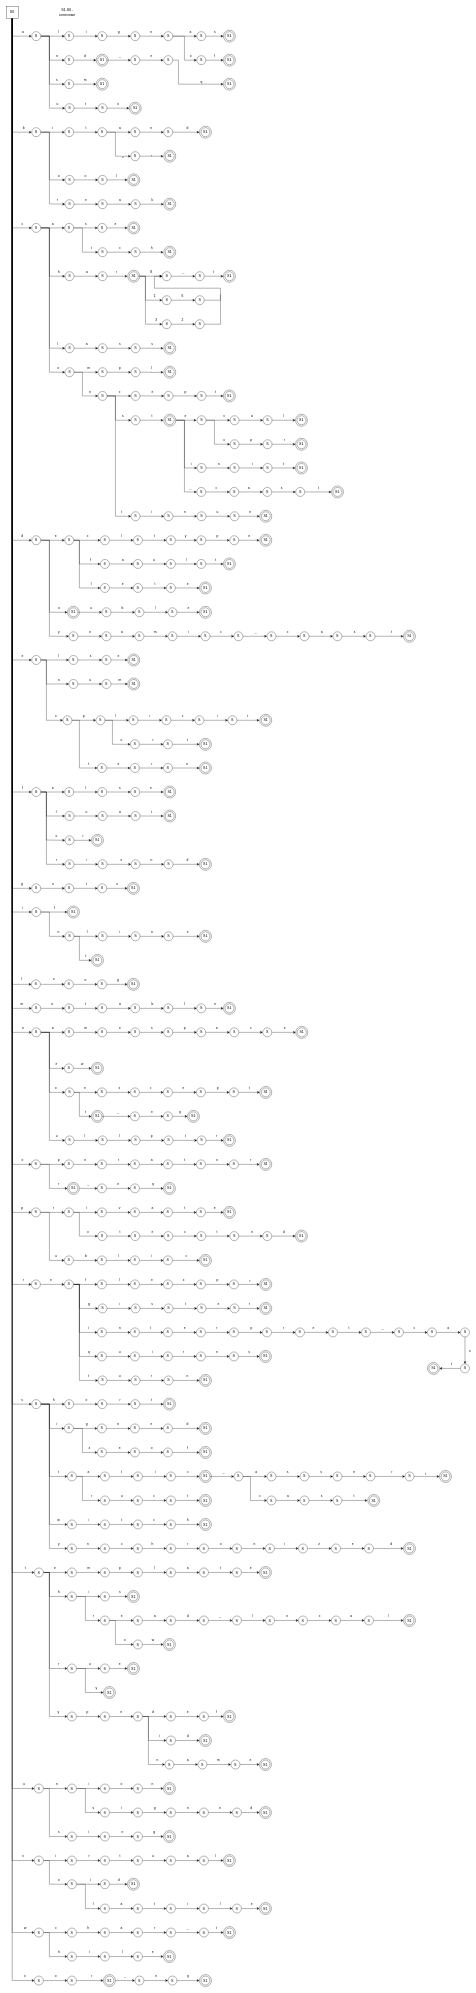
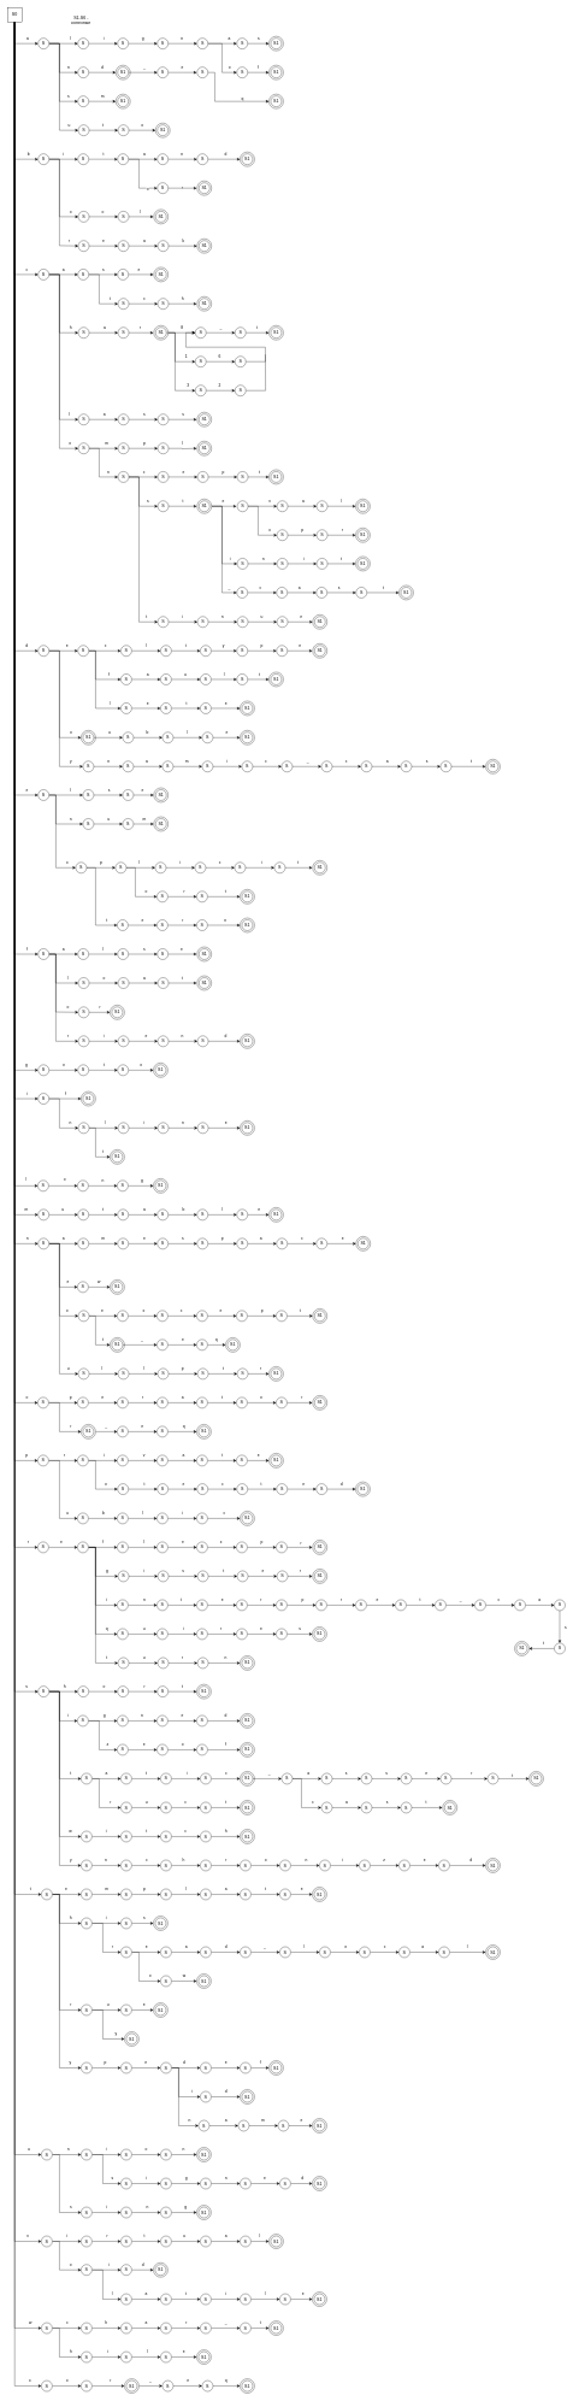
- <mxCell id="53" value="S1-S6 - конечные" style="text;html=1;align=center;verticalAlign=middle;whiteSpace=wrap;rounded=0;" parent="1" vertex="1"><mxGeometry x="194" y="25" width="60" height="30" as="geometry" /></mxCell>
+ <mxCell id="53" value="S1-S6 - конечные" style="text;html=1;align=center;verticalAlign=middle;whiteSpace=wrap;rounded=0;" parent="1" vertex="1"><mxGeometry x="194" y="40" width="60" height="30" as="geometry" /></mxCell>
